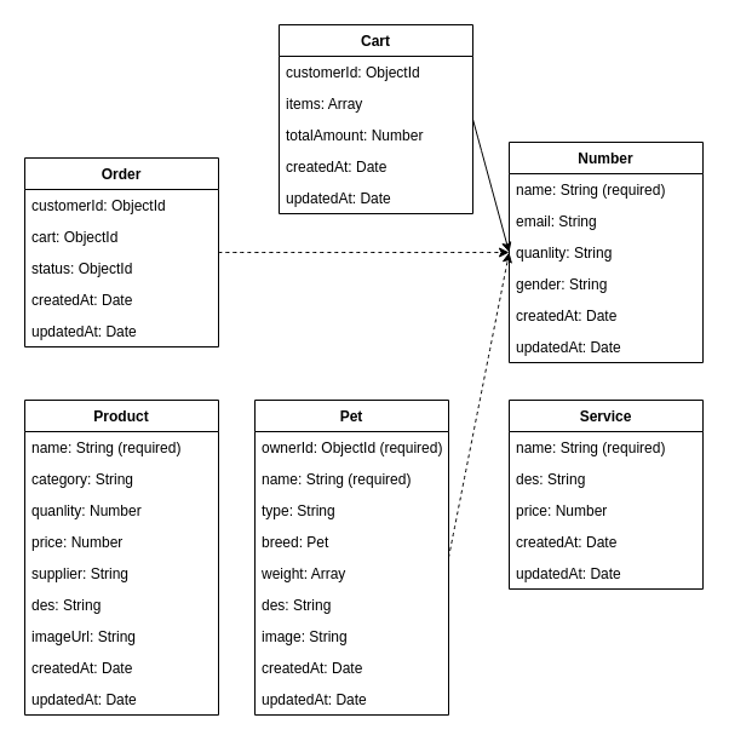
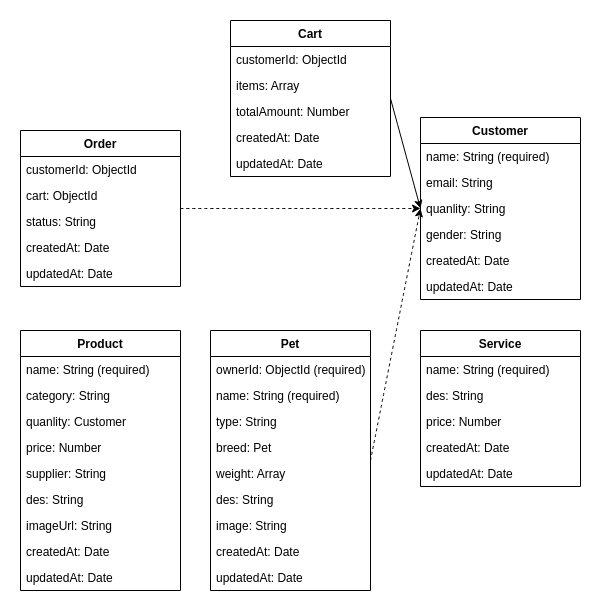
- <mxCell id="8" value="Number" style="swimlane;fontStyle=1;align=center;verticalAlign=top;childLayout=stackLayout;horizontal=1;startSize=26;fillColor=none;horizontalStack=0;resizeParent=1;resizeParentMax=0;resizeLast=0;collapsible=1;marginBottom=0;" parent="1" vertex="1"><mxGeometry x="420" y="117" width="160" height="182" as="geometry" /></mxCell>
+ <mxCell id="8" value="Customer" style="swimlane;fontStyle=1;align=center;verticalAlign=top;childLayout=stackLayout;horizontal=1;startSize=26;fillColor=none;horizontalStack=0;resizeParent=1;resizeParentMax=0;resizeLast=0;collapsible=1;marginBottom=0;" parent="1" vertex="1"><mxGeometry x="420" y="117" width="160" height="182" as="geometry" /></mxCell>
- <mxCell id="5" value="status: ObjectId" style="text;strokeColor=none;fillColor=none;align=left;verticalAlign=top;spacingLeft=4;spacingRight=4;overflow=hidden;rotatable=0;points=[[0,0.5],[1,0.5]];portConstraint=eastwest;" parent="2" vertex="1"><mxGeometry y="78" width="160" height="26" as="geometry" /></mxCell>
+ <mxCell id="5" value="status: String" style="text;strokeColor=none;fillColor=none;align=left;verticalAlign=top;spacingLeft=4;spacingRight=4;overflow=hidden;rotatable=0;points=[[0,0.5],[1,0.5]];portConstraint=eastwest;" parent="2" vertex="1"><mxGeometry y="78" width="160" height="26" as="geometry" /></mxCell>
- <mxCell id="24" value="quanlity: Number" style="text;strokeColor=none;fillColor=none;align=left;verticalAlign=top;spacingLeft=4;spacingRight=4;overflow=hidden;rotatable=0;points=[[0,0.5],[1,0.5]];portConstraint=eastwest;" parent="21" vertex="1"><mxGeometry y="78" width="160" height="26" as="geometry" /></mxCell>
+ <mxCell id="24" value="quanlity: Customer" style="text;strokeColor=none;fillColor=none;align=left;verticalAlign=top;spacingLeft=4;spacingRight=4;overflow=hidden;rotatable=0;points=[[0,0.5],[1,0.5]];portConstraint=eastwest;" parent="21" vertex="1"><mxGeometry y="78" width="160" height="26" as="geometry" /></mxCell>
